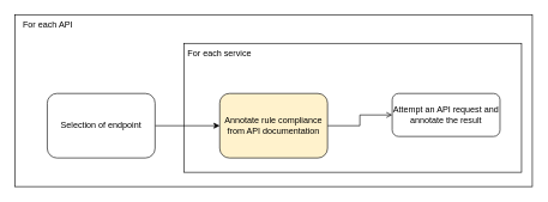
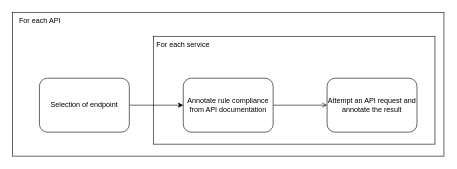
- <mxCell id="6" value="Attempt an API request and annotate the result" style="rounded=1;whiteSpace=wrap;html=1;" parent="1" vertex="1"><mxGeometry x="545" y="130" width="150" height="60" as="geometry" /></mxCell>
+ <mxCell id="6" value="Attempt an API request and annotate the result" style="rounded=1;whiteSpace=wrap;html=1;" parent="1" vertex="1"><mxGeometry x="545" y="130" width="150" height="90" as="geometry" /></mxCell>
- <mxCell id="5" value="Annotate rule compliance from API documentation" style="rounded=1;whiteSpace=wrap;html=1;fillColor=#fff2cc;" parent="1" vertex="1"><mxGeometry x="305" y="130" width="150" height="90" as="geometry" /></mxCell>
+ <mxCell id="5" value="Annotate rule compliance from API documentation" style="rounded=1;whiteSpace=wrap;html=1;" parent="1" vertex="1"><mxGeometry x="305" y="130" width="150" height="90" as="geometry" /></mxCell>
